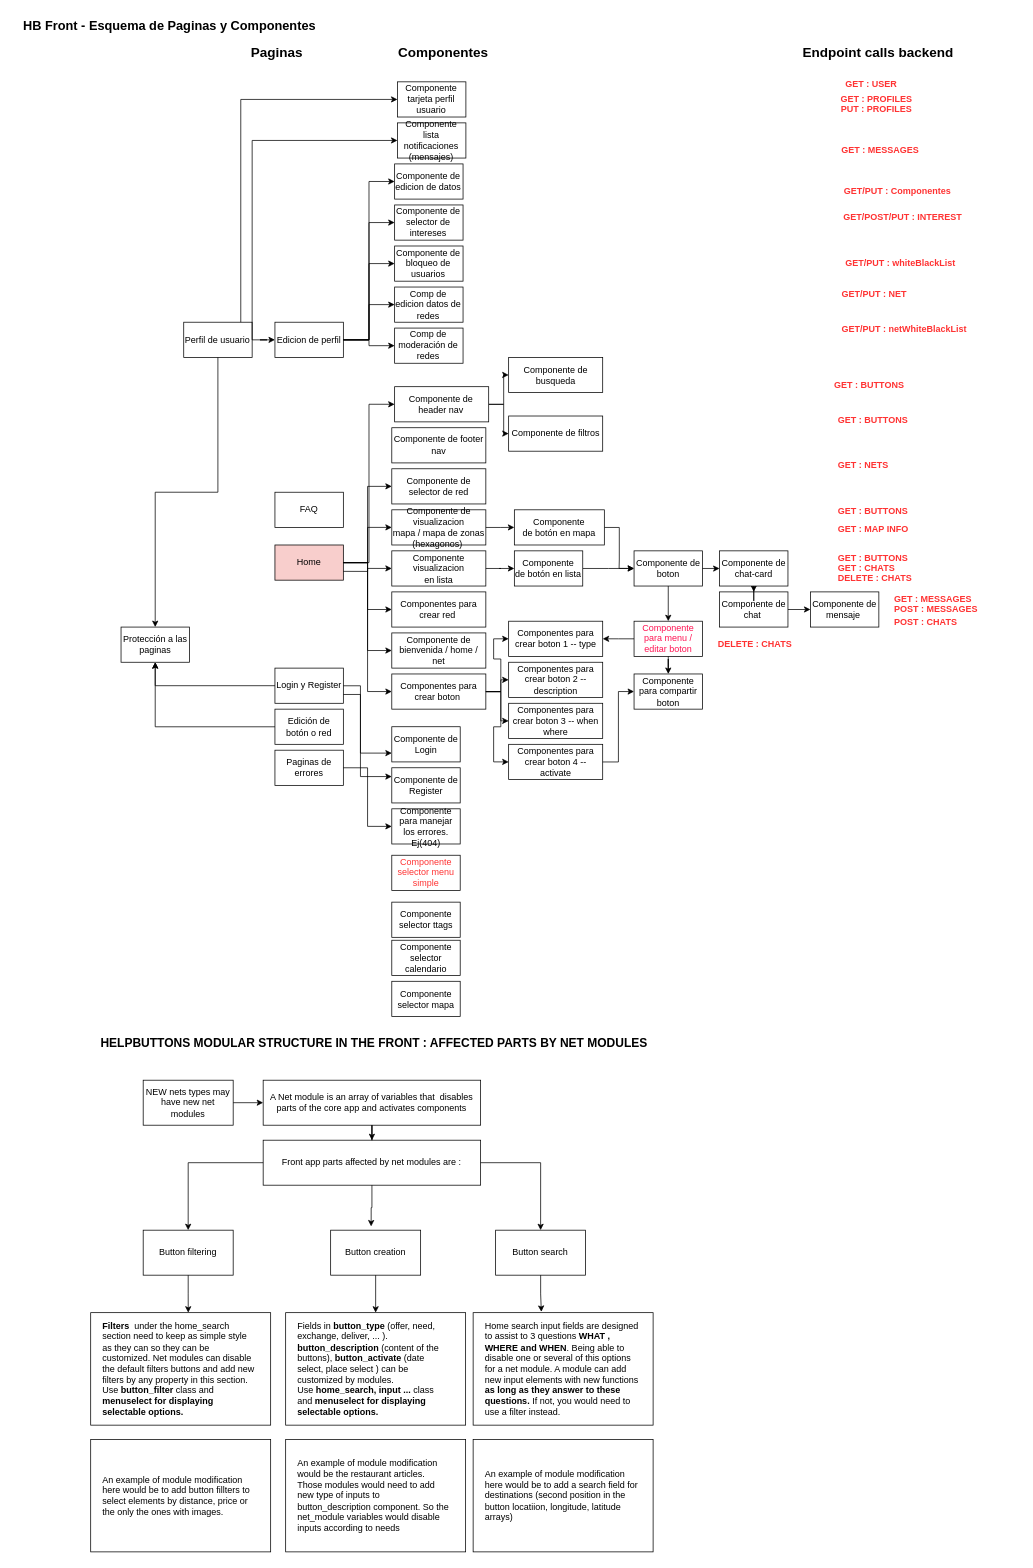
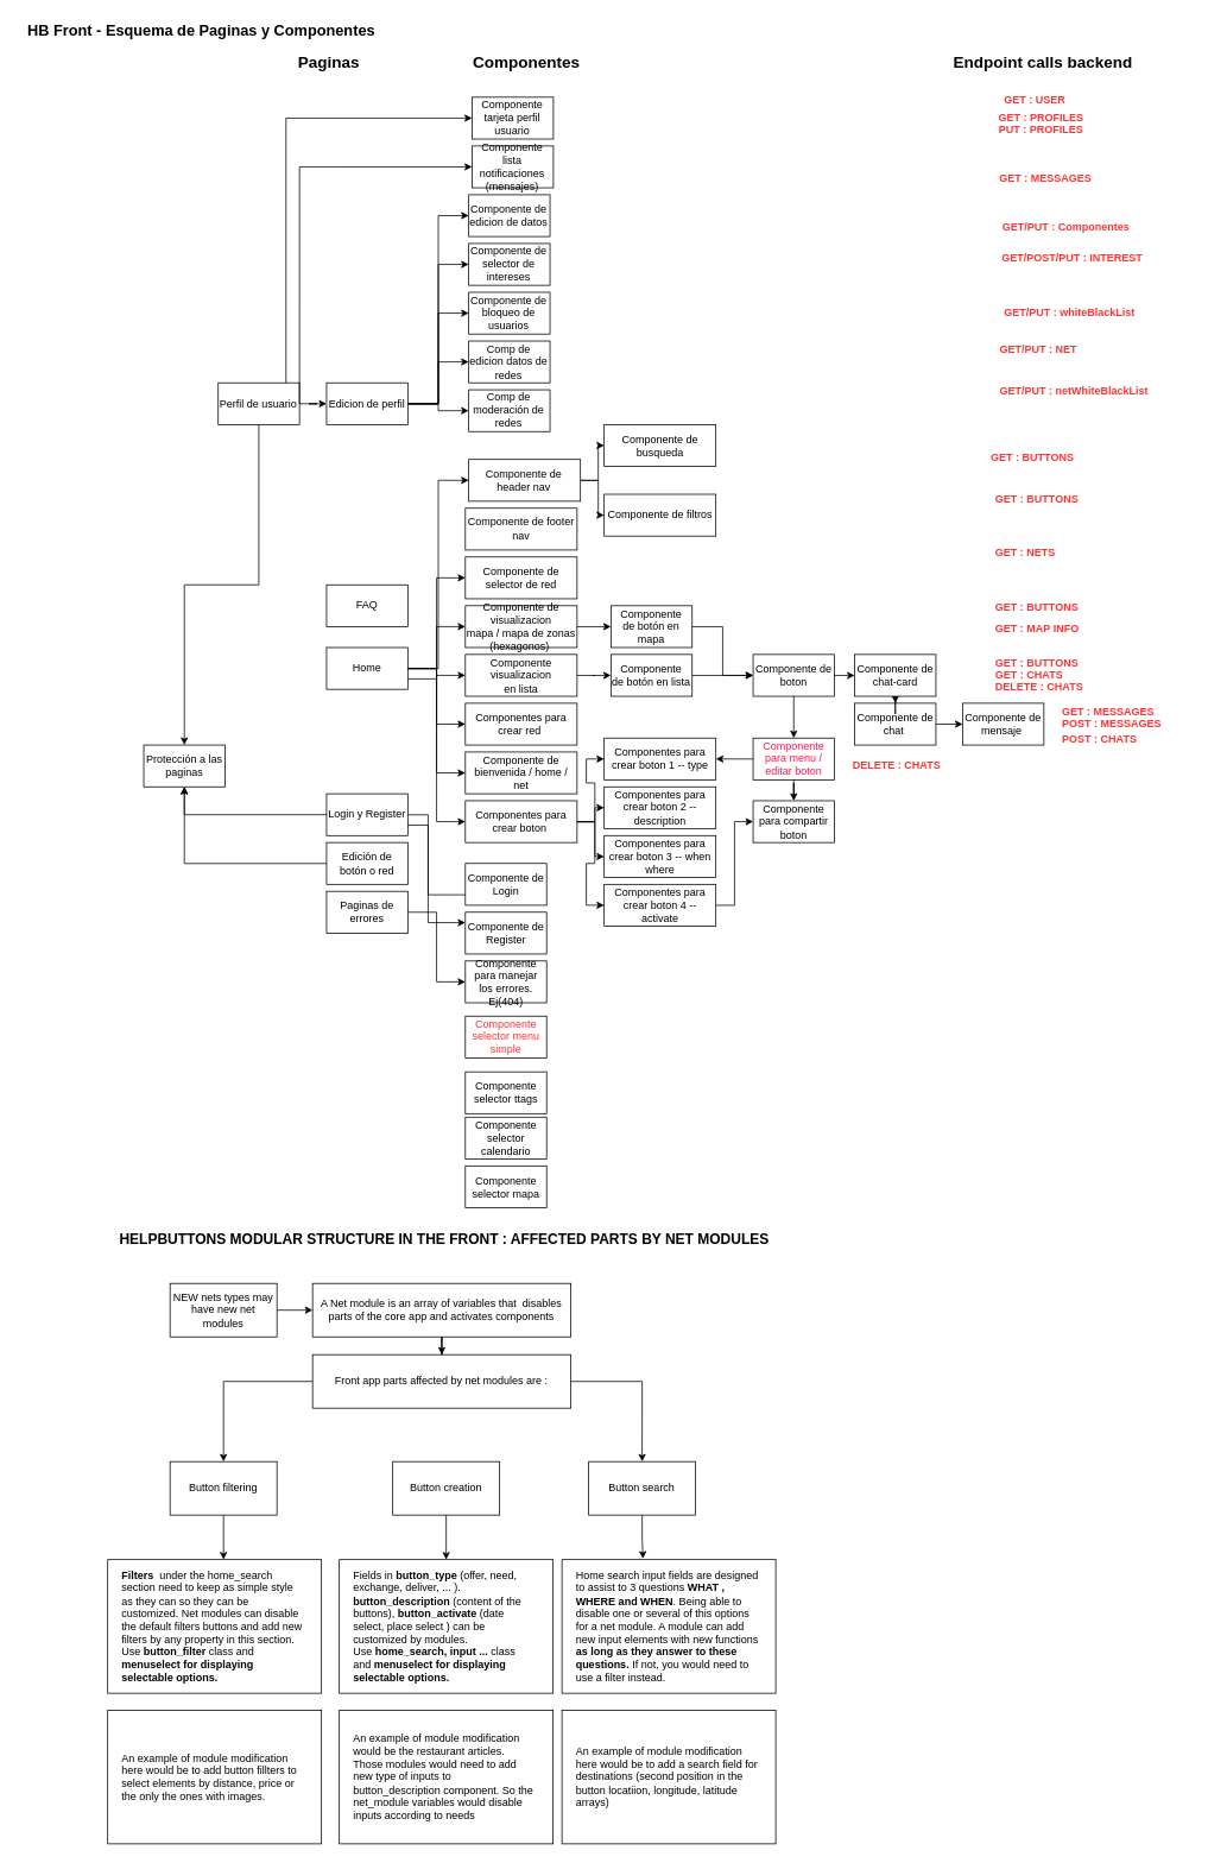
- <mxCell id="41" value="Componente&lt;br&gt;de botón en mapa" style="whiteSpace=wrap;html=1;" parent="1" vertex="1"><mxGeometry x="685.129" y="679.364" width="120" height="46.909" as="geometry" /></mxCell>
+ <mxCell id="41" value="Componente&lt;br&gt;de botón en mapa" style="whiteSpace=wrap;html=1;" parent="1" vertex="1"><mxGeometry x="685.129" y="679.364" width="91.218" height="46.909" as="geometry" /></mxCell>
- <mxCell id="4" value="Home" style="whiteSpace=wrap;html=1;fillColor=#f8cecc;" parent="1" vertex="1"><mxGeometry x="365.867" y="726.273" width="91.218" height="46.909" as="geometry" /></mxCell>
+ <mxCell id="4" value="Home" style="whiteSpace=wrap;html=1;" parent="1" vertex="1"><mxGeometry x="365.867" y="726.273" width="91.218" height="46.909" as="geometry" /></mxCell>
- <mxCell id="16" style="edgeStyle=orthogonalEdgeStyle;rounded=0;orthogonalLoop=1;jettySize=auto;html=1;entryX=0;entryY=0.75;entryDx=0;entryDy=0;" parent="1" source="6" target="15" edge="1"><mxGeometry x="-790" y="-1120" as="geometry"><Array as="points"><mxPoint x="479.889" y="913.909" /><mxPoint x="479.889" y="1003.818" /></Array></mxGeometry></mxCell>
+ <mxCell id="16" style="edgeStyle=orthogonalEdgeStyle;rounded=0;orthogonalLoop=1;jettySize=auto;html=1;entryX=0;entryY=0.75;entryDx=0;entryDy=0;endArrow=none;" parent="1" source="6" target="15" edge="1"><mxGeometry x="-790" y="-1120" as="geometry"><Array as="points"><mxPoint x="479.889" y="913.909" /><mxPoint x="479.889" y="1003.818" /></Array></mxGeometry></mxCell>
- <mxCell id="106" style="edgeStyle=orthogonalEdgeStyle;rounded=0;orthogonalLoop=1;jettySize=auto;html=1;entryX=0.45;entryY=-0.083;entryDx=0;entryDy=0;entryPerimeter=0;fontSize=16;" parent="96" source="101" target="105" edge="1"><mxGeometry relative="1" as="geometry" /></mxCell>
